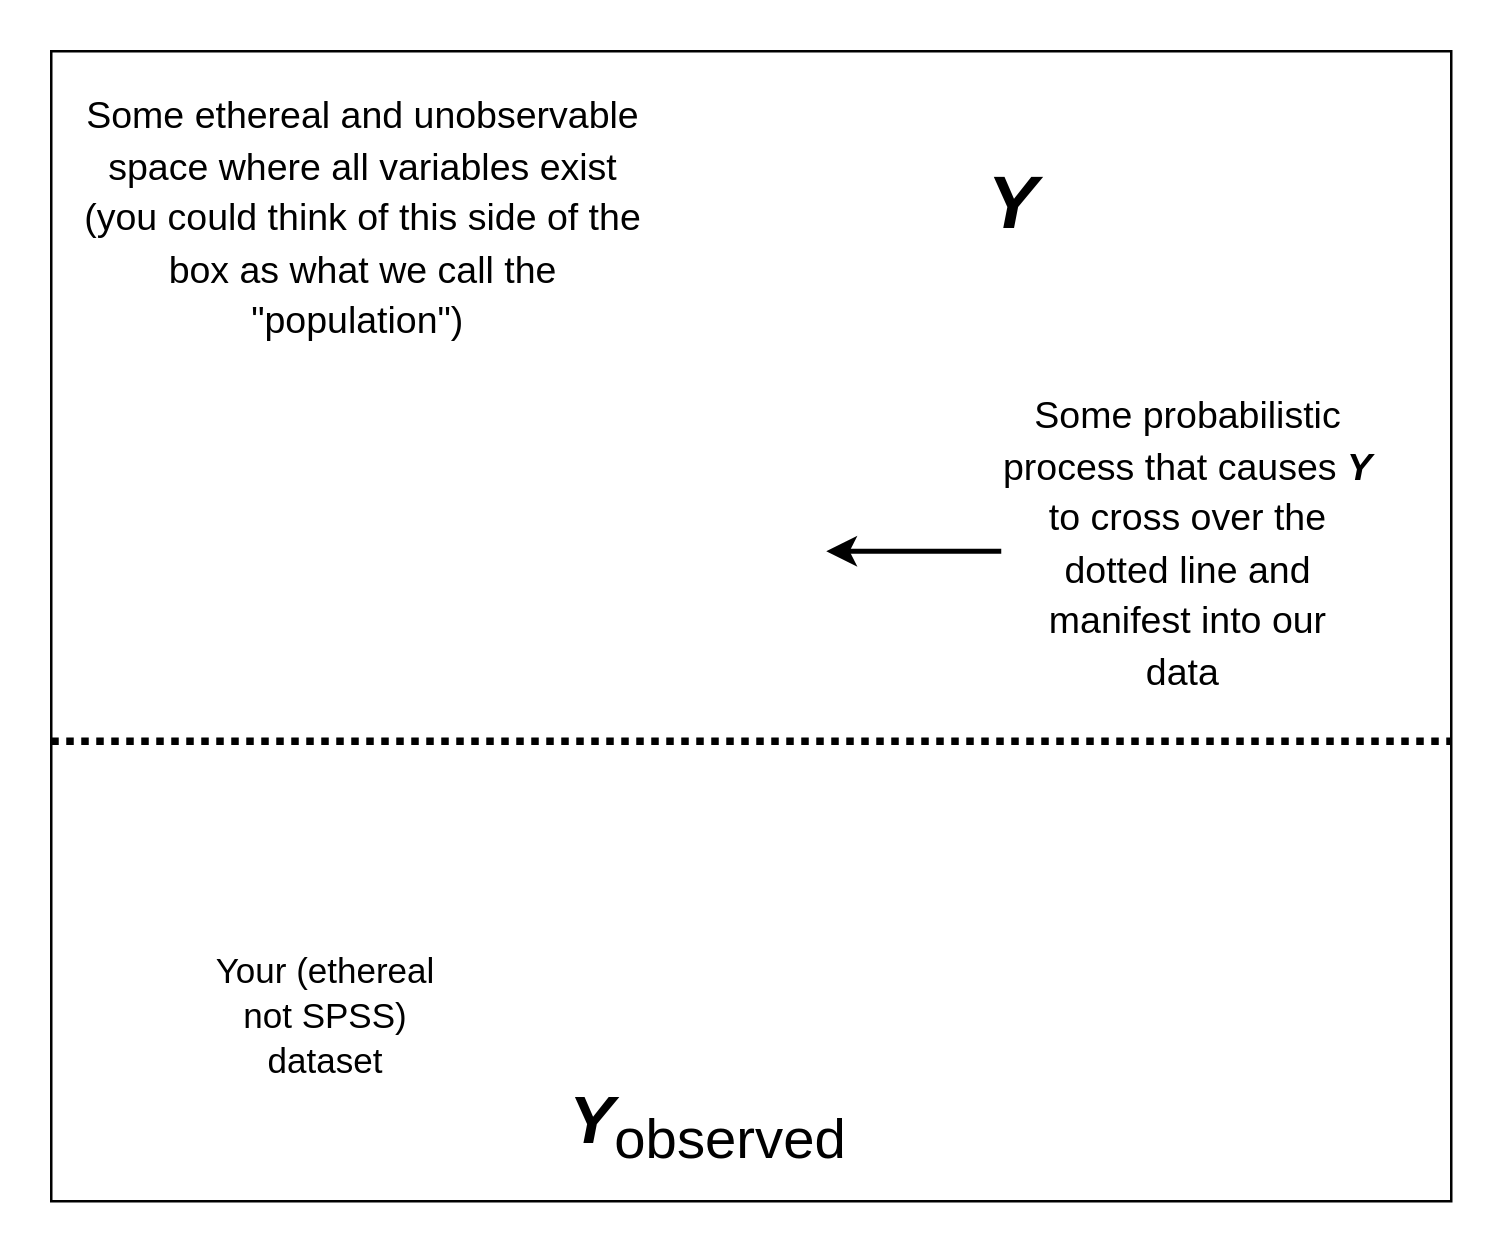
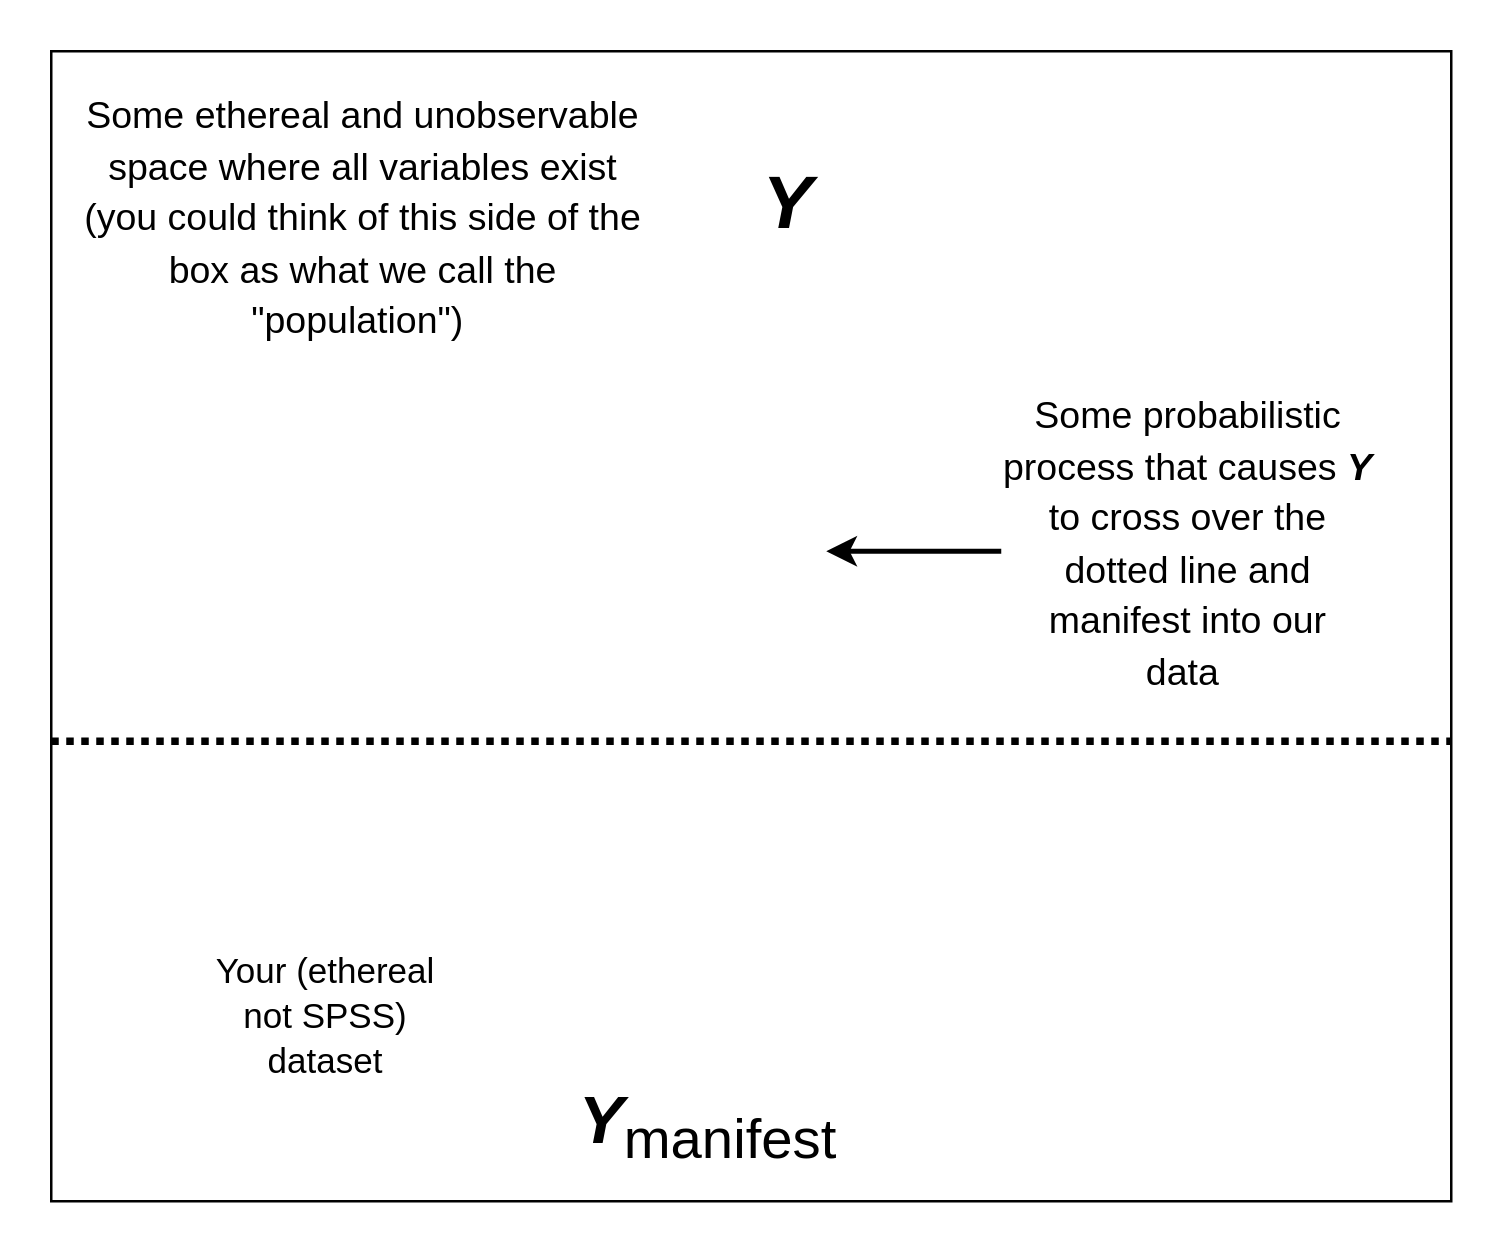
- <mxCell id="5" value="&lt;font size=&quot;1&quot; style=&quot;&quot;&gt;&lt;b style=&quot;font-style: italic; font-size: 30px;&quot;&gt;Y&lt;/b&gt;&lt;/font&gt;" style="text;html=1;strokeColor=none;fillColor=none;align=center;verticalAlign=middle;whiteSpace=wrap;rounded=0;" vertex="1" parent="1"><mxGeometry x="350" y="50" width="110" height="60" as="geometry" /></mxCell>
+ <mxCell id="5" value="&lt;font size=&quot;1&quot; style=&quot;&quot;&gt;&lt;b style=&quot;font-style: italic; font-size: 30px;&quot;&gt;Y&lt;/b&gt;&lt;/font&gt;" style="text;html=1;strokeColor=none;fillColor=none;align=center;verticalAlign=middle;whiteSpace=wrap;rounded=0;" vertex="1" parent="1"><mxGeometry x="260" y="50" width="110" height="60" as="geometry" /></mxCell>
- <mxCell id="4" value="&lt;font style=&quot;font-size: 27px;&quot;&gt;&lt;b style=&quot;font-style: italic;&quot;&gt;Y&lt;/b&gt;&lt;sub style=&quot;&quot;&gt;observed&lt;/sub&gt;&lt;/font&gt;" style="text;html=1;strokeColor=none;fillColor=none;align=center;verticalAlign=middle;whiteSpace=wrap;rounded=0;" vertex="1" parent="1"><mxGeometry x="228" y="420" width="110" height="60" as="geometry" /></mxCell>
+ <mxCell id="4" value="&lt;font style=&quot;font-size: 27px;&quot;&gt;&lt;b style=&quot;font-style: italic;&quot;&gt;Y&lt;/b&gt;&lt;sub style=&quot;&quot;&gt;manifest&lt;/sub&gt;&lt;/font&gt;" style="text;html=1;strokeColor=none;fillColor=none;align=center;verticalAlign=middle;whiteSpace=wrap;rounded=0;" vertex="1" parent="1"><mxGeometry x="228" y="420" width="110" height="60" as="geometry" /></mxCell>
